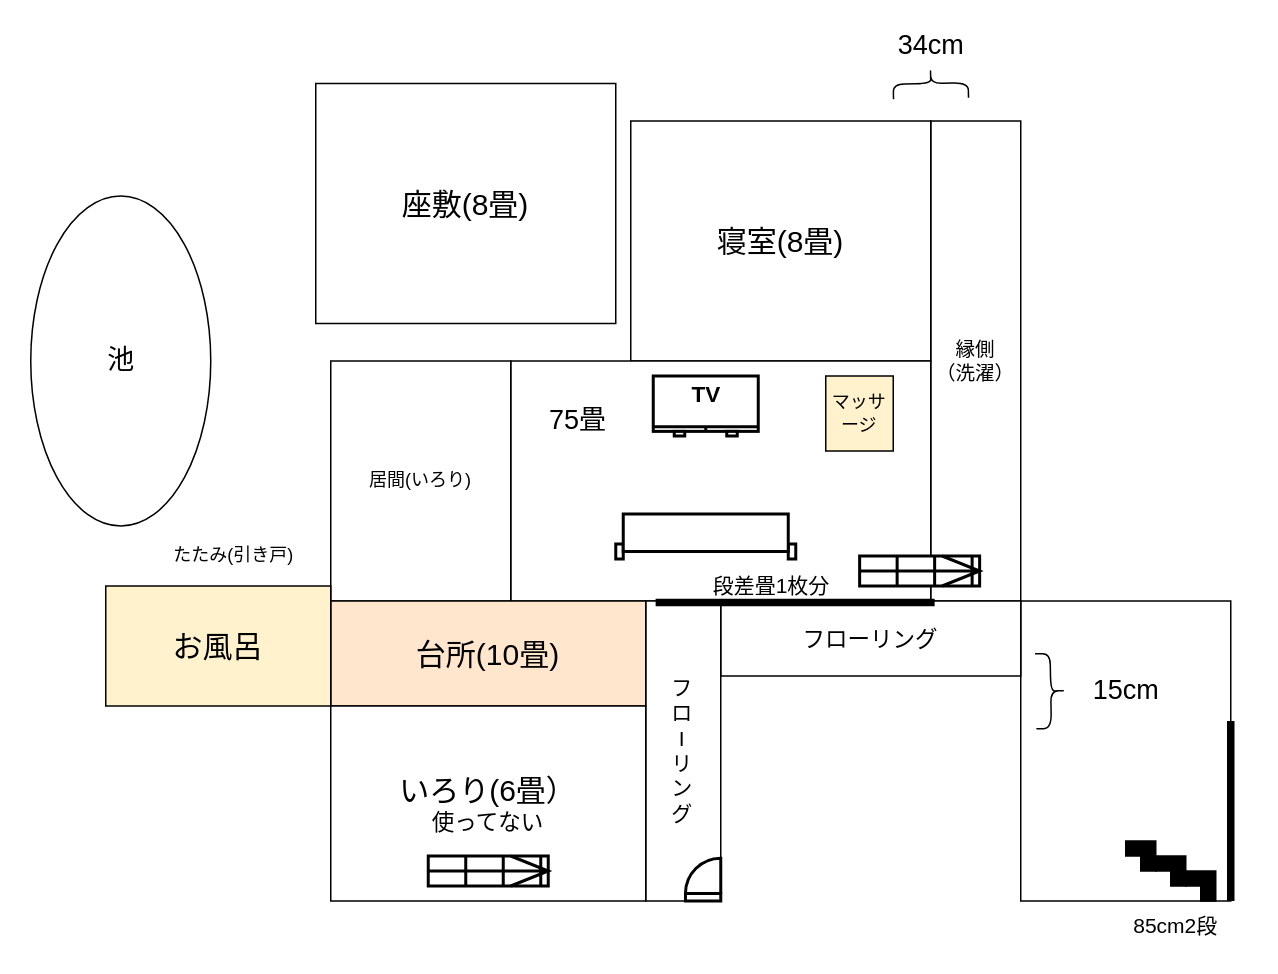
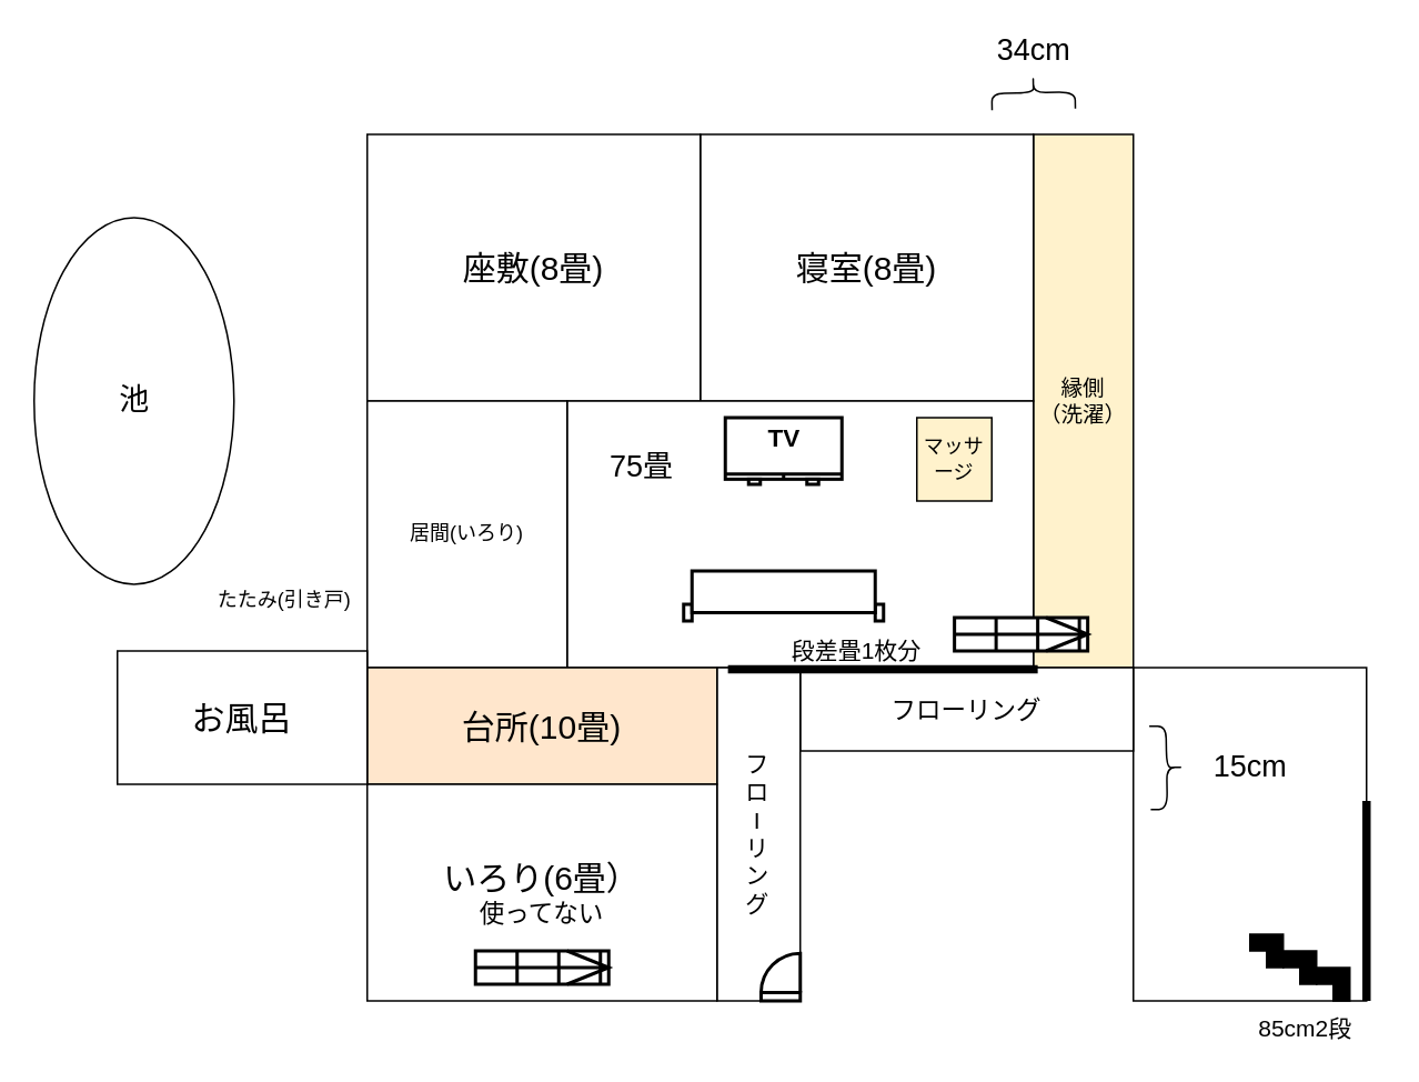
- <mxCell id="5" value="&lt;font style=&quot;font-size: 20px&quot;&gt;座敷(8畳)&lt;/font&gt;" style="rounded=0;whiteSpace=wrap;html=1;" vertex="1" parent="1"><mxGeometry x="210" y="55" width="200" height="160" as="geometry" /></mxCell>
+ <mxCell id="5" value="&lt;font style=&quot;font-size: 20px&quot;&gt;座敷(8畳)&lt;/font&gt;" style="rounded=0;whiteSpace=wrap;html=1;" vertex="1" parent="1"><mxGeometry x="220" y="80" width="200" height="160" as="geometry" /></mxCell>
- <mxCell id="3" value="&lt;font style=&quot;font-size: 13px&quot;&gt;縁側&lt;br&gt;（洗濯）&lt;/font&gt;" style="rounded=0;whiteSpace=wrap;html=1;align=center;" vertex="1" parent="1"><mxGeometry x="620" y="80" width="60" height="320" as="geometry" /></mxCell>
+ <mxCell id="3" value="&lt;font style=&quot;font-size: 13px&quot;&gt;縁側&lt;br&gt;（洗濯）&lt;/font&gt;" style="rounded=0;whiteSpace=wrap;html=1;align=center;fillColor=#fff2cc;" vertex="1" parent="1"><mxGeometry x="620" y="80" width="60" height="320" as="geometry" /></mxCell>
- <mxCell id="14" value="たたみ(引き戸)" style="text;html=1;align=center;verticalAlign=middle;resizable=0;points=[];autosize=1;" vertex="1" parent="1"><mxGeometry x="105" y="360" width="100" height="20" as="geometry" /></mxCell>
+ <mxCell id="14" value="たたみ(引き戸)" style="text;html=1;align=center;verticalAlign=middle;resizable=0;points=[];autosize=1;" vertex="1" parent="1"><mxGeometry x="120" y="350" width="100" height="20" as="geometry" /></mxCell>
- <mxCell id="13" value="&lt;font style=&quot;font-size: 20px&quot;&gt;お風呂&lt;/font&gt;" style="rounded=0;whiteSpace=wrap;html=1;fillColor=#fff2cc;" vertex="1" parent="1"><mxGeometry x="70" y="390" width="150" height="80" as="geometry" /></mxCell>
+ <mxCell id="13" value="&lt;font style=&quot;font-size: 20px&quot;&gt;お風呂&lt;/font&gt;" style="rounded=0;whiteSpace=wrap;html=1;" vertex="1" parent="1"><mxGeometry x="70" y="390" width="150" height="80" as="geometry" /></mxCell>
